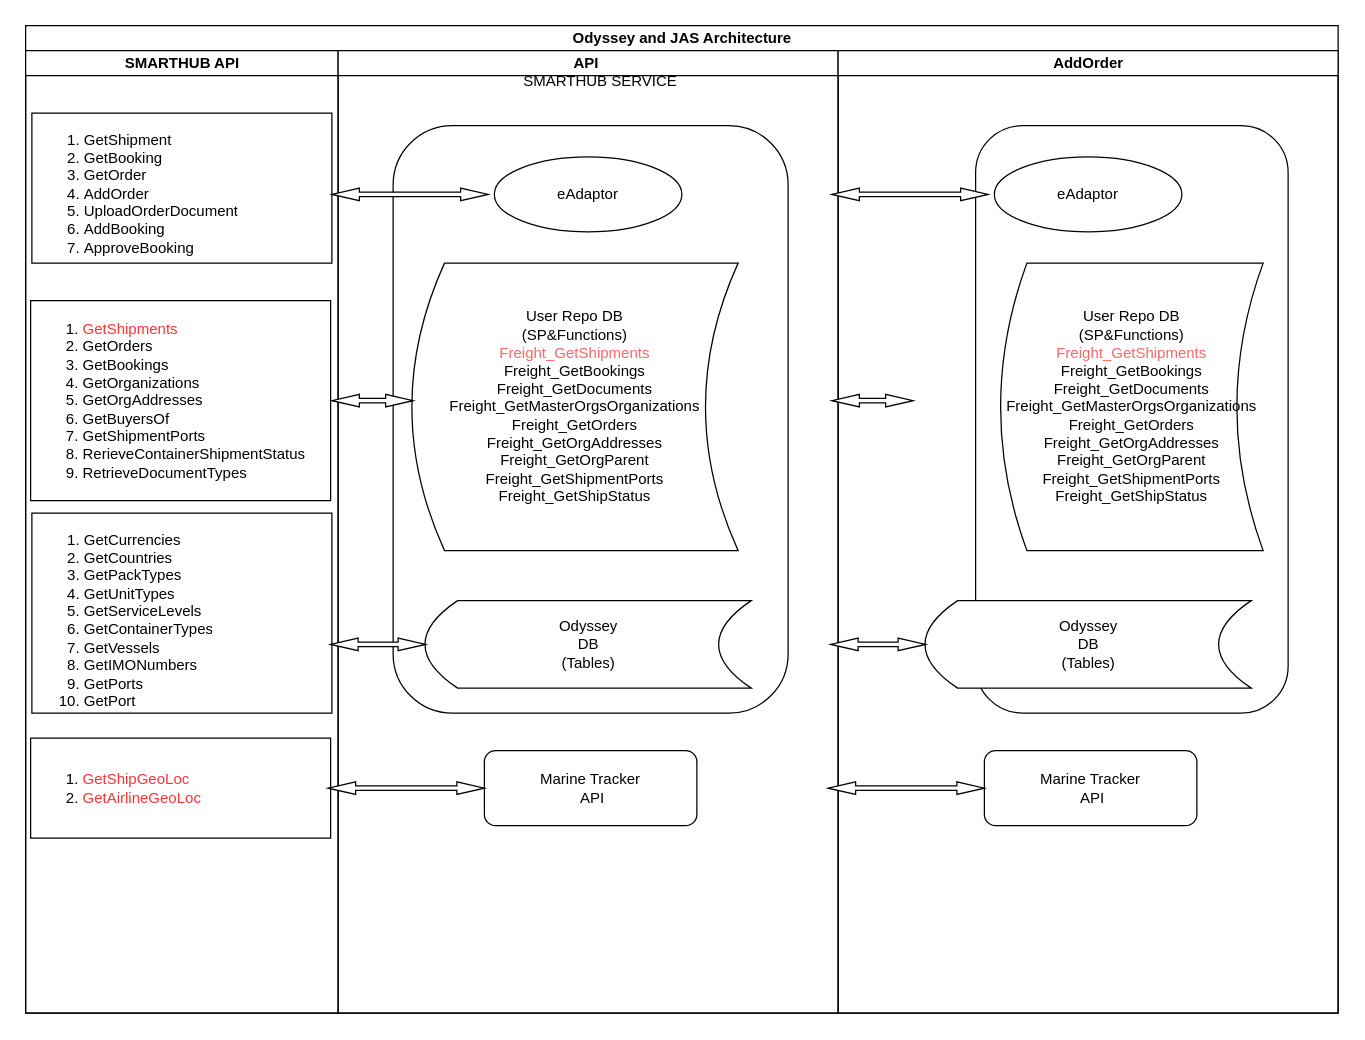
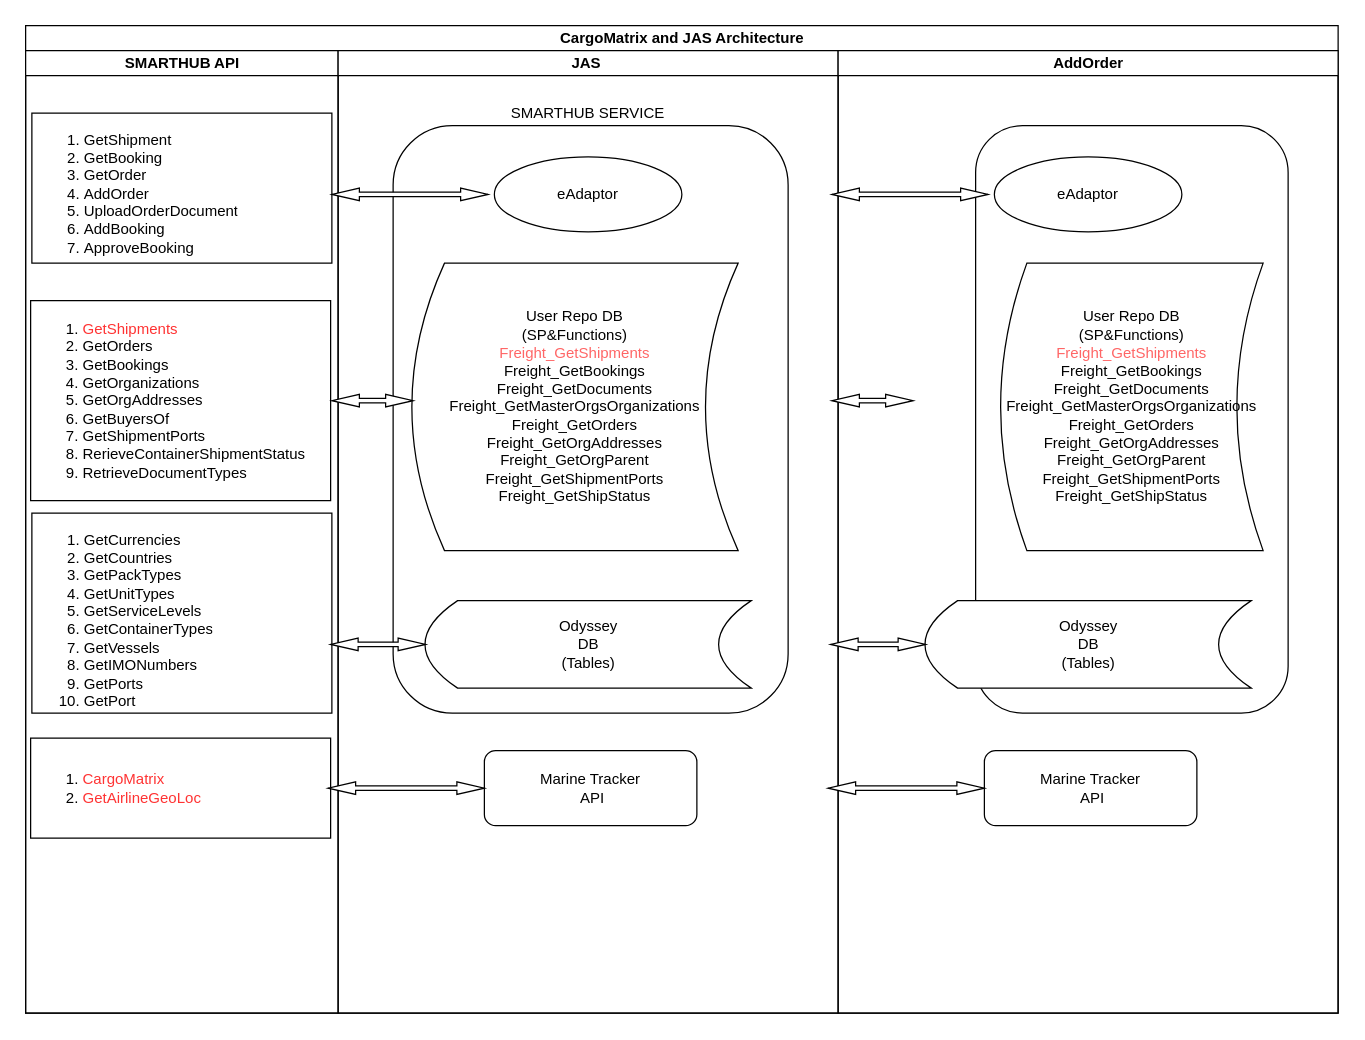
- <mxCell id="2" value="Odyssey and JAS Architecture" style="swimlane;html=1;childLayout=stackLayout;resizeParent=1;resizeParentMax=0;startSize=20;" parent="1" vertex="1"><mxGeometry x="20" y="20" width="1050" height="790" as="geometry"><mxRectangle x="20" y="410" width="60" height="20" as="alternateBounds" /></mxGeometry></mxCell>
+ <mxCell id="2" value="CargoMatrix and JAS Architecture" style="swimlane;html=1;childLayout=stackLayout;resizeParent=1;resizeParentMax=0;startSize=20;" parent="1" vertex="1"><mxGeometry x="20" y="20" width="1050" height="790" as="geometry"><mxRectangle x="20" y="410" width="60" height="20" as="alternateBounds" /></mxGeometry></mxCell>
- <mxCell id="8" value="API&amp;nbsp;" style="swimlane;html=1;startSize=20;" parent="2" vertex="1"><mxGeometry x="250" y="20" width="400" height="770" as="geometry" /></mxCell>
+ <mxCell id="8" value="JAS&amp;nbsp;" style="swimlane;html=1;startSize=20;" parent="2" vertex="1"><mxGeometry x="250" y="20" width="400" height="770" as="geometry" /></mxCell>
- <mxCell id="13" value="SMARTHUB SERVICE" style="text;html=1;strokeColor=none;fillColor=none;align=center;verticalAlign=middle;whiteSpace=wrap;rounded=0;" parent="8" vertex="1"><mxGeometry x="135" y="15" width="150" height="20" as="geometry" /></mxCell>
+ <mxCell id="13" value="SMARTHUB SERVICE" style="text;html=1;strokeColor=none;fillColor=none;align=center;verticalAlign=middle;whiteSpace=wrap;rounded=0;" parent="8" vertex="1"><mxGeometry x="125" y="40" width="150" height="20" as="geometry" /></mxCell>
- <mxCell id="6" value="&lt;ol&gt;&lt;li&gt;&lt;font color=&quot;#ff3333&quot;&gt;GetShipGeoLoc&lt;/font&gt;&lt;/li&gt;&lt;li&gt;&lt;font color=&quot;#ff3333&quot;&gt;GetAirlineGeoLoc&lt;/font&gt;&lt;/li&gt;&lt;/ol&gt;" style="text;strokeColor=#000000;fillColor=none;html=1;whiteSpace=wrap;verticalAlign=middle;overflow=hidden;" parent="3" vertex="1"><mxGeometry x="4" y="550" width="240" height="80" as="geometry" /></mxCell>
+ <mxCell id="6" value="&lt;ol&gt;&lt;li&gt;&lt;font color=&quot;#ff3333&quot;&gt;CargoMatrix&lt;/font&gt;&lt;/li&gt;&lt;li&gt;&lt;font color=&quot;#ff3333&quot;&gt;GetAirlineGeoLoc&lt;/font&gt;&lt;/li&gt;&lt;/ol&gt;" style="text;strokeColor=#000000;fillColor=none;html=1;whiteSpace=wrap;verticalAlign=middle;overflow=hidden;" parent="3" vertex="1"><mxGeometry x="4" y="550" width="240" height="80" as="geometry" /></mxCell>
